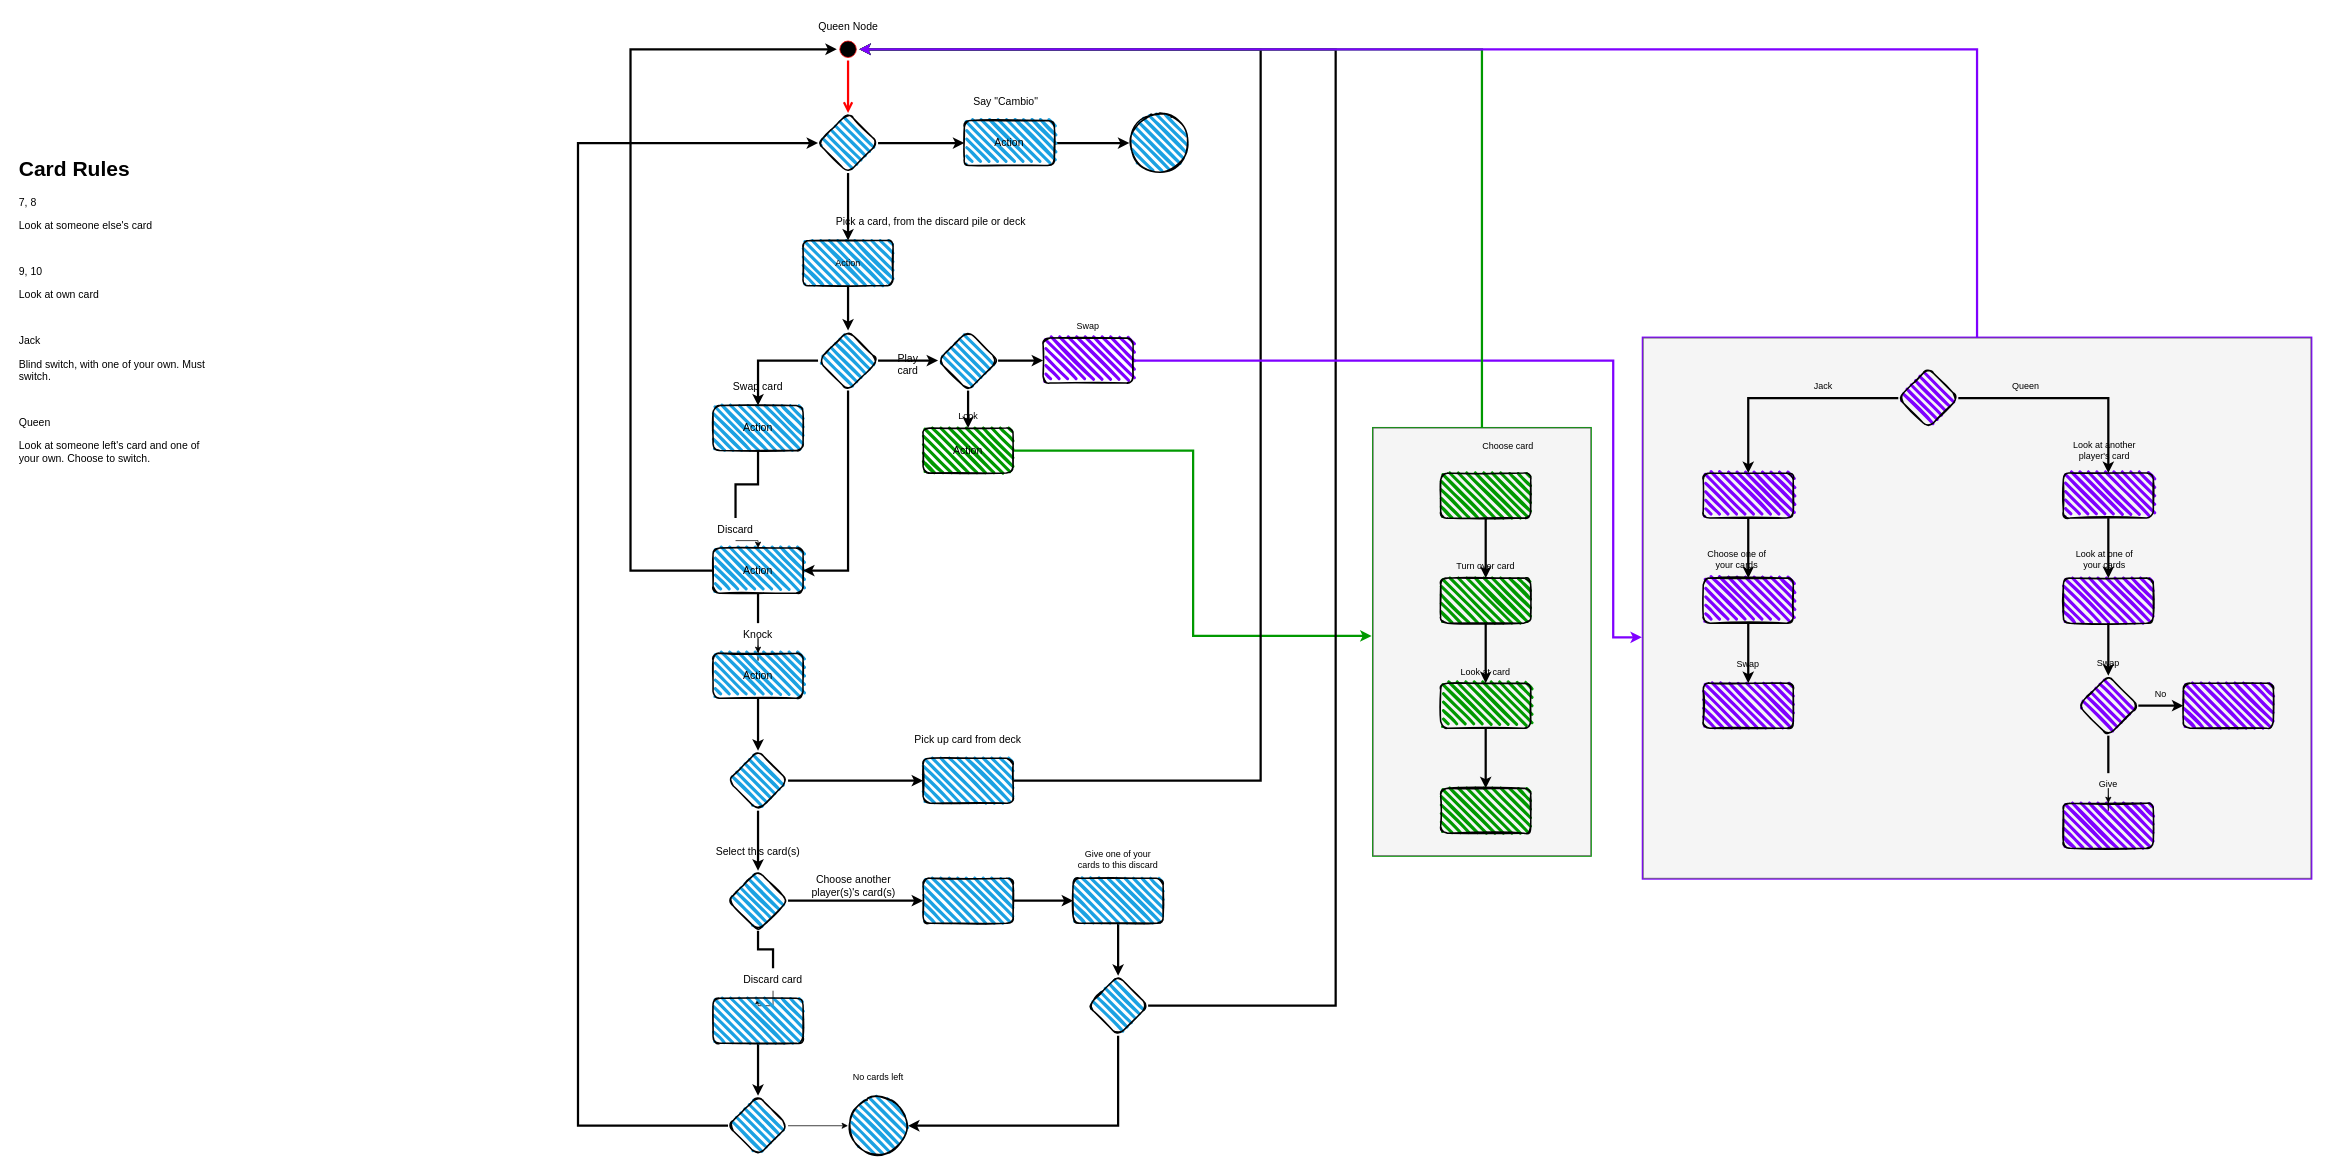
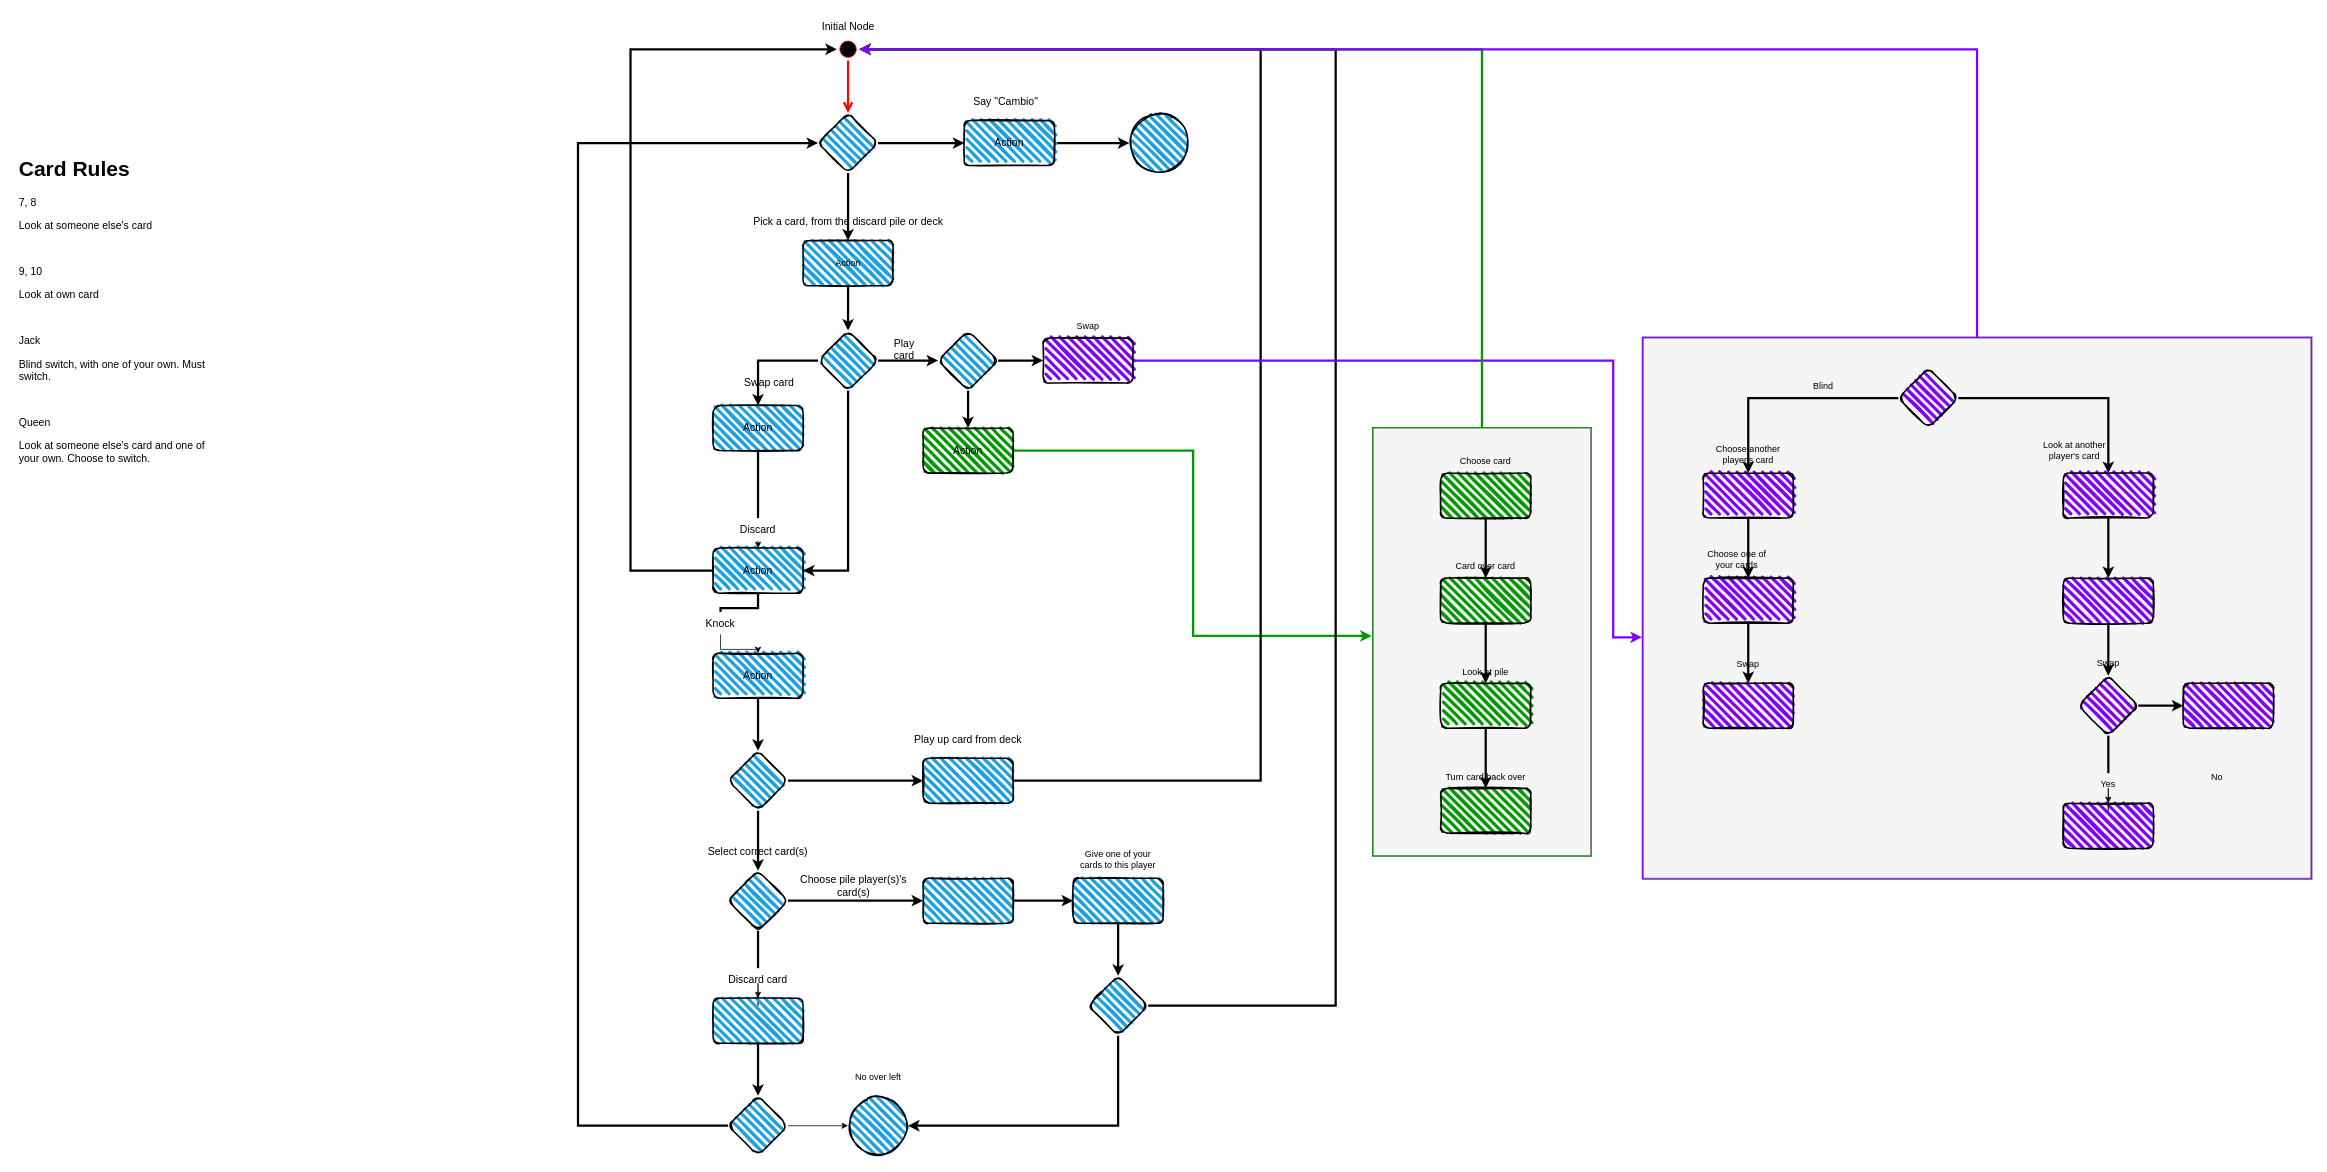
- <mxCell id="6" value="Queen Node" style="text;html=1;align=center;verticalAlign=middle;resizable=0;points=[];autosize=1;strokeColor=none;fillColor=none;fontSize=14;fontColor=#000000;" parent="1" vertex="1"><mxGeometry x="1085" y="20" width="90" height="30" as="geometry" /></mxCell>
+ <mxCell id="6" value="Initial Node" style="text;html=1;align=center;verticalAlign=middle;resizable=0;points=[];autosize=1;strokeColor=none;fillColor=none;fontSize=14;fontColor=#000000;" parent="1" vertex="1"><mxGeometry x="1085" y="20" width="90" height="30" as="geometry" /></mxCell>
- <mxCell id="10" value="&lt;h1&gt;Card Rules &lt;br&gt;&lt;/h1&gt;&lt;p&gt;7, 8&lt;/p&gt;&lt;p&gt;Look at someone else's card&lt;/p&gt;&lt;p&gt;&lt;br&gt;&lt;/p&gt;&lt;p&gt;9, 10&lt;/p&gt;&lt;p&gt;Look at own card&lt;/p&gt;&lt;p&gt;&lt;br&gt;&lt;/p&gt;&lt;p&gt;Jack&lt;/p&gt;&lt;p&gt;Blind switch, with one of your own. Must switch.&lt;br&gt;&lt;/p&gt;&lt;p&gt;&lt;br&gt;&lt;/p&gt;&lt;p&gt;Queen&lt;/p&gt;&lt;p&gt;Look at someone left's card and one of your own. Choose to switch.&lt;br&gt;&lt;/p&gt;" style="text;html=1;strokeColor=none;fillColor=none;spacing=5;spacingTop=-20;whiteSpace=wrap;overflow=hidden;rounded=0;fontSize=14;fontColor=#000000;" parent="1" vertex="1"><mxGeometry x="20" y="200" width="270" height="440" as="geometry" /></mxCell>
+ <mxCell id="10" value="&lt;h1&gt;Card Rules &lt;br&gt;&lt;/h1&gt;&lt;p&gt;7, 8&lt;/p&gt;&lt;p&gt;Look at someone else's card&lt;/p&gt;&lt;p&gt;&lt;br&gt;&lt;/p&gt;&lt;p&gt;9, 10&lt;/p&gt;&lt;p&gt;Look at own card&lt;/p&gt;&lt;p&gt;&lt;br&gt;&lt;/p&gt;&lt;p&gt;Jack&lt;/p&gt;&lt;p&gt;Blind switch, with one of your own. Must switch.&lt;br&gt;&lt;/p&gt;&lt;p&gt;&lt;br&gt;&lt;/p&gt;&lt;p&gt;Queen&lt;/p&gt;&lt;p&gt;Look at someone else's card and one of your own. Choose to switch.&lt;br&gt;&lt;/p&gt;" style="text;html=1;strokeColor=none;fillColor=none;spacing=5;spacingTop=-20;whiteSpace=wrap;overflow=hidden;rounded=0;fontSize=14;fontColor=#000000;" parent="1" vertex="1"><mxGeometry x="20" y="200" width="270" height="440" as="geometry" /></mxCell>
- <mxCell id="12" value="&lt;div&gt;Pick a card, from the discard pile or deck&lt;/div&gt;" style="text;html=1;align=center;verticalAlign=middle;resizable=0;points=[];autosize=1;strokeColor=none;fillColor=none;fontSize=14;fontColor=#000000;" parent="1" vertex="1"><mxGeometry x="1100" y="280" width="280" height="30" as="geometry" /></mxCell>
+ <mxCell id="12" value="&lt;div&gt;Pick a card, from the discard pile or deck&lt;/div&gt;" style="text;html=1;align=center;verticalAlign=middle;resizable=0;points=[];autosize=1;strokeColor=none;fillColor=none;fontSize=14;fontColor=#000000;" parent="1" vertex="1"><mxGeometry x="990" y="280" width="280" height="30" as="geometry" /></mxCell>
- <mxCell id="7" value="&lt;div&gt;Play card&lt;/div&gt;" style="text;html=1;strokeColor=none;fillColor=none;align=center;verticalAlign=middle;whiteSpace=wrap;rounded=0;fontSize=14;fontColor=#000000;" parent="1" vertex="1"><mxGeometry x="1180" y="470" width="60" height="30" as="geometry" /></mxCell>
+ <mxCell id="7" value="&lt;div&gt;Play card&lt;/div&gt;" style="text;html=1;strokeColor=none;fillColor=none;align=center;verticalAlign=middle;whiteSpace=wrap;rounded=0;fontSize=14;fontColor=#000000;" parent="1" vertex="1"><mxGeometry x="1175" y="450" width="60" height="30" as="geometry" /></mxCell>
- <mxCell id="17" value="Swap card" style="text;html=1;strokeColor=none;fillColor=none;align=center;verticalAlign=middle;whiteSpace=wrap;rounded=0;fontSize=14;fontColor=#000000;" parent="1" vertex="1"><mxGeometry x="965" y="500" width="90" height="30" as="geometry" /></mxCell>
+ <mxCell id="17" value="Swap card" style="text;html=1;strokeColor=none;fillColor=none;align=center;verticalAlign=middle;whiteSpace=wrap;rounded=0;fontSize=14;fontColor=#000000;" parent="1" vertex="1"><mxGeometry x="980" y="495" width="90" height="30" as="geometry" /></mxCell>
- <mxCell id="97" value="Jack" style="text;html=1;strokeColor=none;fillColor=none;align=center;verticalAlign=middle;whiteSpace=wrap;rounded=0;" vertex="1" parent="83"><mxGeometry x="210" y="50" width="60" height="30" as="geometry" /></mxCell>
+ <mxCell id="97" value="Blind" style="text;html=1;strokeColor=none;fillColor=none;align=center;verticalAlign=middle;whiteSpace=wrap;rounded=0;" vertex="1" parent="83"><mxGeometry x="210" y="50" width="60" height="30" as="geometry" /></mxCell>
- <mxCell id="98" value="Queen" style="text;html=1;strokeColor=none;fillColor=none;align=center;verticalAlign=middle;whiteSpace=wrap;rounded=0;" vertex="1" parent="83"><mxGeometry x="480" y="50" width="60" height="30" as="geometry" /></mxCell>
- <mxCell id="69" value="Look" style="text;html=1;align=center;verticalAlign=middle;resizable=0;points=[];autosize=1;strokeColor=none;fillColor=none;" vertex="1" parent="1"><mxGeometry x="1265" y="540" width="50" height="30" as="geometry" /></mxCell>
- <mxCell id="75" value="Choose card" style="text;html=1;strokeColor=none;fillColor=none;align=center;verticalAlign=middle;whiteSpace=wrap;rounded=0;" vertex="1" parent="70"><mxGeometry x="125" y="10" width="110" height="30" as="geometry" /></mxCell>
+ <mxCell id="75" value="Choose card" style="text;html=1;strokeColor=none;fillColor=none;align=center;verticalAlign=middle;whiteSpace=wrap;rounded=0;" vertex="1" parent="70"><mxGeometry x="95" y="30" width="110" height="30" as="geometry" /></mxCell>
- <mxCell id="99" value="Look at another player's card" style="text;html=1;strokeColor=none;fillColor=none;align=center;verticalAlign=middle;whiteSpace=wrap;rounded=0;" vertex="1" parent="83"><mxGeometry x="560" y="135" width="110" height="30" as="geometry" /></mxCell>
+ <mxCell id="99" value="Look at another player's card" style="text;html=1;strokeColor=none;fillColor=none;align=center;verticalAlign=middle;whiteSpace=wrap;rounded=0;" vertex="1" parent="83"><mxGeometry x="520" y="135" width="110" height="30" as="geometry" /></mxCell>
+ <mxCell id="86" value="Choose another player's card" style="text;html=1;strokeColor=none;fillColor=none;align=center;verticalAlign=middle;whiteSpace=wrap;rounded=0;" vertex="1" parent="83"><mxGeometry x="80" y="140" width="120" height="30" as="geometry" /></mxCell>
- <mxCell id="21" value="Discard" style="text;html=1;strokeColor=none;fillColor=none;align=center;verticalAlign=middle;whiteSpace=wrap;rounded=0;fontSize=14;fontColor=#000000;" parent="1" vertex="1"><mxGeometry x="950" y="690" width="60" height="30" as="geometry" /></mxCell>
+ <mxCell id="21" value="Discard" style="text;html=1;strokeColor=none;fillColor=none;align=center;verticalAlign=middle;whiteSpace=wrap;rounded=0;fontSize=14;fontColor=#000000;" parent="1" vertex="1"><mxGeometry x="980" y="690" width="60" height="30" as="geometry" /></mxCell>
- <mxCell id="102" value="Look at one of your cards" style="text;html=1;strokeColor=none;fillColor=none;align=center;verticalAlign=middle;whiteSpace=wrap;rounded=0;" vertex="1" parent="83"><mxGeometry x="570" y="280" width="90" height="30" as="geometry" /></mxCell>
- <mxCell id="76" value="&lt;div&gt;Turn over card&lt;/div&gt;" style="text;html=1;strokeColor=none;fillColor=none;align=center;verticalAlign=middle;whiteSpace=wrap;rounded=0;" vertex="1" parent="70"><mxGeometry x="105" y="170" width="90" height="30" as="geometry" /></mxCell>
+ <mxCell id="76" value="&lt;div&gt;Card over card&lt;/div&gt;" style="text;html=1;strokeColor=none;fillColor=none;align=center;verticalAlign=middle;whiteSpace=wrap;rounded=0;" vertex="1" parent="70"><mxGeometry x="105" y="170" width="90" height="30" as="geometry" /></mxCell>
- <mxCell id="32" value="Knock" style="text;html=1;strokeColor=none;fillColor=none;align=center;verticalAlign=middle;whiteSpace=wrap;rounded=0;fontSize=14;fontColor=#000000;" parent="1" vertex="1"><mxGeometry x="980" y="830" width="60" height="30" as="geometry" /></mxCell>
+ <mxCell id="32" value="Knock" style="text;html=1;strokeColor=none;fillColor=none;align=center;verticalAlign=middle;whiteSpace=wrap;rounded=0;fontSize=14;fontColor=#000000;" parent="1" vertex="1"><mxGeometry x="930" y="815" width="60" height="30" as="geometry" /></mxCell>
- <mxCell id="79" value="Look at card" style="text;html=1;strokeColor=none;fillColor=none;align=center;verticalAlign=middle;whiteSpace=wrap;rounded=0;" vertex="1" parent="70"><mxGeometry x="105" y="310" width="90" height="30" as="geometry" /></mxCell>
+ <mxCell id="79" value="Look at pile" style="text;html=1;strokeColor=none;fillColor=none;align=center;verticalAlign=middle;whiteSpace=wrap;rounded=0;" vertex="1" parent="70"><mxGeometry x="105" y="310" width="90" height="30" as="geometry" /></mxCell>
- <mxCell id="108" value="No" style="text;html=1;strokeColor=none;fillColor=none;align=center;verticalAlign=middle;whiteSpace=wrap;rounded=0;" vertex="1" parent="83"><mxGeometry x="660" y="460" width="60" height="30" as="geometry" /></mxCell>
+ <mxCell id="108" value="No" style="text;html=1;strokeColor=none;fillColor=none;align=center;verticalAlign=middle;whiteSpace=wrap;rounded=0;" vertex="1" parent="83"><mxGeometry x="735" y="570" width="60" height="30" as="geometry" /></mxCell>
- <mxCell id="40" value="Pick up card from deck" style="text;html=1;strokeColor=none;fillColor=none;align=center;verticalAlign=middle;whiteSpace=wrap;rounded=0;fontSize=14;fontColor=#000000;" parent="1" vertex="1"><mxGeometry x="1210" y="970" width="160" height="30" as="geometry" /></mxCell>
+ <mxCell id="40" value="Play up card from deck" style="text;html=1;strokeColor=none;fillColor=none;align=center;verticalAlign=middle;whiteSpace=wrap;rounded=0;fontSize=14;fontColor=#000000;" parent="1" vertex="1"><mxGeometry x="1210" y="970" width="160" height="30" as="geometry" /></mxCell>
+ <mxCell id="82" value="Turn card back over" style="text;html=1;strokeColor=none;fillColor=none;align=center;verticalAlign=middle;whiteSpace=wrap;rounded=0;" vertex="1" parent="70"><mxGeometry x="85" y="450" width="130" height="30" as="geometry" /></mxCell>
- <mxCell id="110" value="Give" style="text;html=1;strokeColor=none;fillColor=none;align=center;verticalAlign=middle;whiteSpace=wrap;rounded=0;" vertex="1" parent="83"><mxGeometry x="590" y="580" width="60" height="30" as="geometry" /></mxCell>
+ <mxCell id="110" value="Yes" style="text;html=1;strokeColor=none;fillColor=none;align=center;verticalAlign=middle;whiteSpace=wrap;rounded=0;" vertex="1" parent="83"><mxGeometry x="590" y="580" width="60" height="30" as="geometry" /></mxCell>
- <mxCell id="39" value="Select this card(s)" style="text;html=1;strokeColor=none;fillColor=none;align=center;verticalAlign=middle;whiteSpace=wrap;rounded=0;fontSize=14;fontColor=#000000;" parent="1" vertex="1"><mxGeometry x="915" y="1120" width="190" height="30" as="geometry" /></mxCell>
+ <mxCell id="39" value="Select correct card(s)" style="text;html=1;strokeColor=none;fillColor=none;align=center;verticalAlign=middle;whiteSpace=wrap;rounded=0;fontSize=14;fontColor=#000000;" parent="1" vertex="1"><mxGeometry x="915" y="1120" width="190" height="30" as="geometry" /></mxCell>
- <mxCell id="51" value="&lt;div&gt;Give one of your cards to this discard&lt;br&gt;&lt;/div&gt;" style="text;html=1;strokeColor=none;fillColor=none;align=center;verticalAlign=middle;whiteSpace=wrap;rounded=0;" vertex="1" parent="1"><mxGeometry x="1430" y="1120" width="120" height="50" as="geometry" /></mxCell>
+ <mxCell id="51" value="&lt;div&gt;Give one of your cards to this player&lt;br&gt;&lt;/div&gt;" style="text;html=1;strokeColor=none;fillColor=none;align=center;verticalAlign=middle;whiteSpace=wrap;rounded=0;" vertex="1" parent="1"><mxGeometry x="1430" y="1120" width="120" height="50" as="geometry" /></mxCell>
- <mxCell id="48" value="&lt;div&gt;Choose another player(s)'s card(s)&lt;/div&gt;" style="text;html=1;strokeColor=none;fillColor=none;align=center;verticalAlign=middle;whiteSpace=wrap;rounded=0;fontSize=14;fontColor=#000000;" parent="1" vertex="1"><mxGeometry x="1060" y="1150" width="155" height="60" as="geometry" /></mxCell>
+ <mxCell id="48" value="&lt;div&gt;Choose pile player(s)'s card(s)&lt;/div&gt;" style="text;html=1;strokeColor=none;fillColor=none;align=center;verticalAlign=middle;whiteSpace=wrap;rounded=0;fontSize=14;fontColor=#000000;" parent="1" vertex="1"><mxGeometry x="1060" y="1150" width="155" height="60" as="geometry" /></mxCell>
- <mxCell id="49" value="Discard card" style="text;html=1;strokeColor=none;fillColor=none;align=center;verticalAlign=middle;whiteSpace=wrap;rounded=0;fontSize=14;fontColor=#000000;" parent="1" vertex="1"><mxGeometry x="970" y="1290" width="120" height="30" as="geometry" /></mxCell>
+ <mxCell id="49" value="Discard card" style="text;html=1;strokeColor=none;fillColor=none;align=center;verticalAlign=middle;whiteSpace=wrap;rounded=0;fontSize=14;fontColor=#000000;" parent="1" vertex="1"><mxGeometry x="950" y="1290" width="120" height="30" as="geometry" /></mxCell>
- <mxCell id="54" value="No cards left" style="text;html=1;strokeColor=none;fillColor=none;align=center;verticalAlign=middle;whiteSpace=wrap;rounded=0;" vertex="1" parent="1"><mxGeometry x="1117.5" y="1420" width="105" height="30" as="geometry" /></mxCell>
+ <mxCell id="54" value="No over left" style="text;html=1;strokeColor=none;fillColor=none;align=center;verticalAlign=middle;whiteSpace=wrap;rounded=0;" vertex="1" parent="1"><mxGeometry x="1117.5" y="1420" width="105" height="30" as="geometry" /></mxCell>
